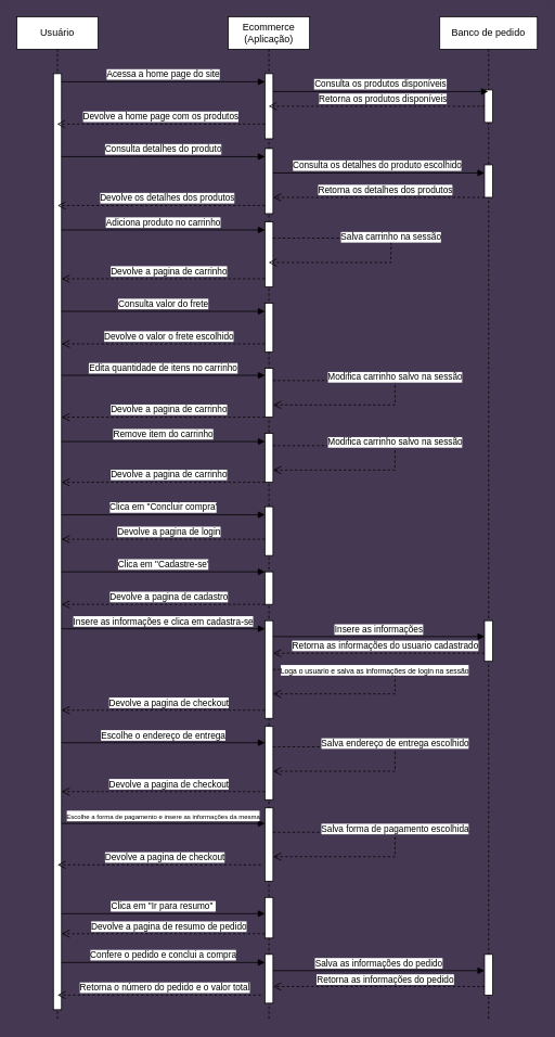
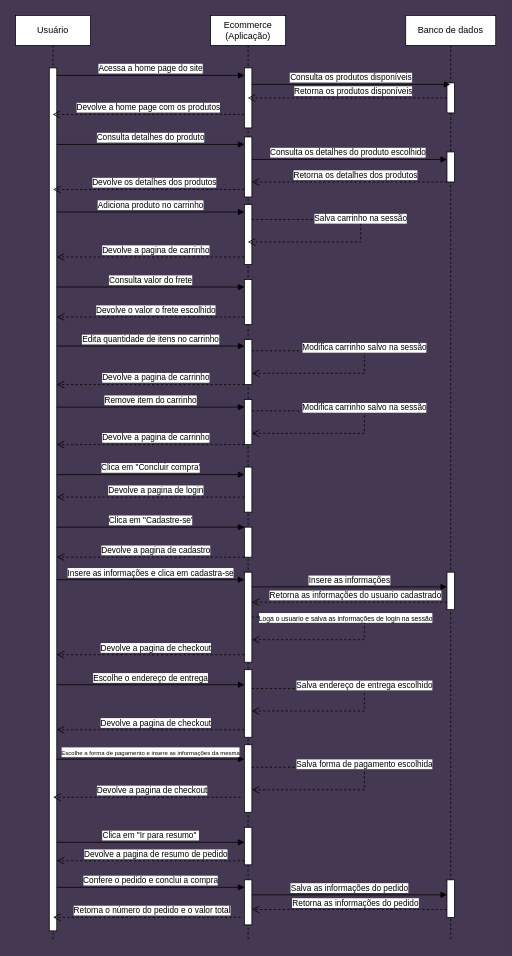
- <mxCell id="8" value=" Banco de pedido" style="shape=umlLifeline;perimeter=lifelinePerimeter;whiteSpace=wrap;html=1;container=0;dropTarget=0;collapsible=0;recursiveResize=0;outlineConnect=0;portConstraint=eastwest;newEdgeStyle={&quot;edgeStyle&quot;:&quot;elbowEdgeStyle&quot;,&quot;elbow&quot;:&quot;vertical&quot;,&quot;curved&quot;:0,&quot;rounded&quot;:0};" parent="1" vertex="1"><mxGeometry x="540" y="20" width="120" height="1232" as="geometry" /></mxCell>
+ <mxCell id="8" value=" Banco de dados" style="shape=umlLifeline;perimeter=lifelinePerimeter;whiteSpace=wrap;html=1;container=0;dropTarget=0;collapsible=0;recursiveResize=0;outlineConnect=0;portConstraint=eastwest;newEdgeStyle={&quot;edgeStyle&quot;:&quot;elbowEdgeStyle&quot;,&quot;elbow&quot;:&quot;vertical&quot;,&quot;curved&quot;:0,&quot;rounded&quot;:0};" parent="1" vertex="1"><mxGeometry x="540" y="20" width="120" height="1232" as="geometry" /></mxCell>
